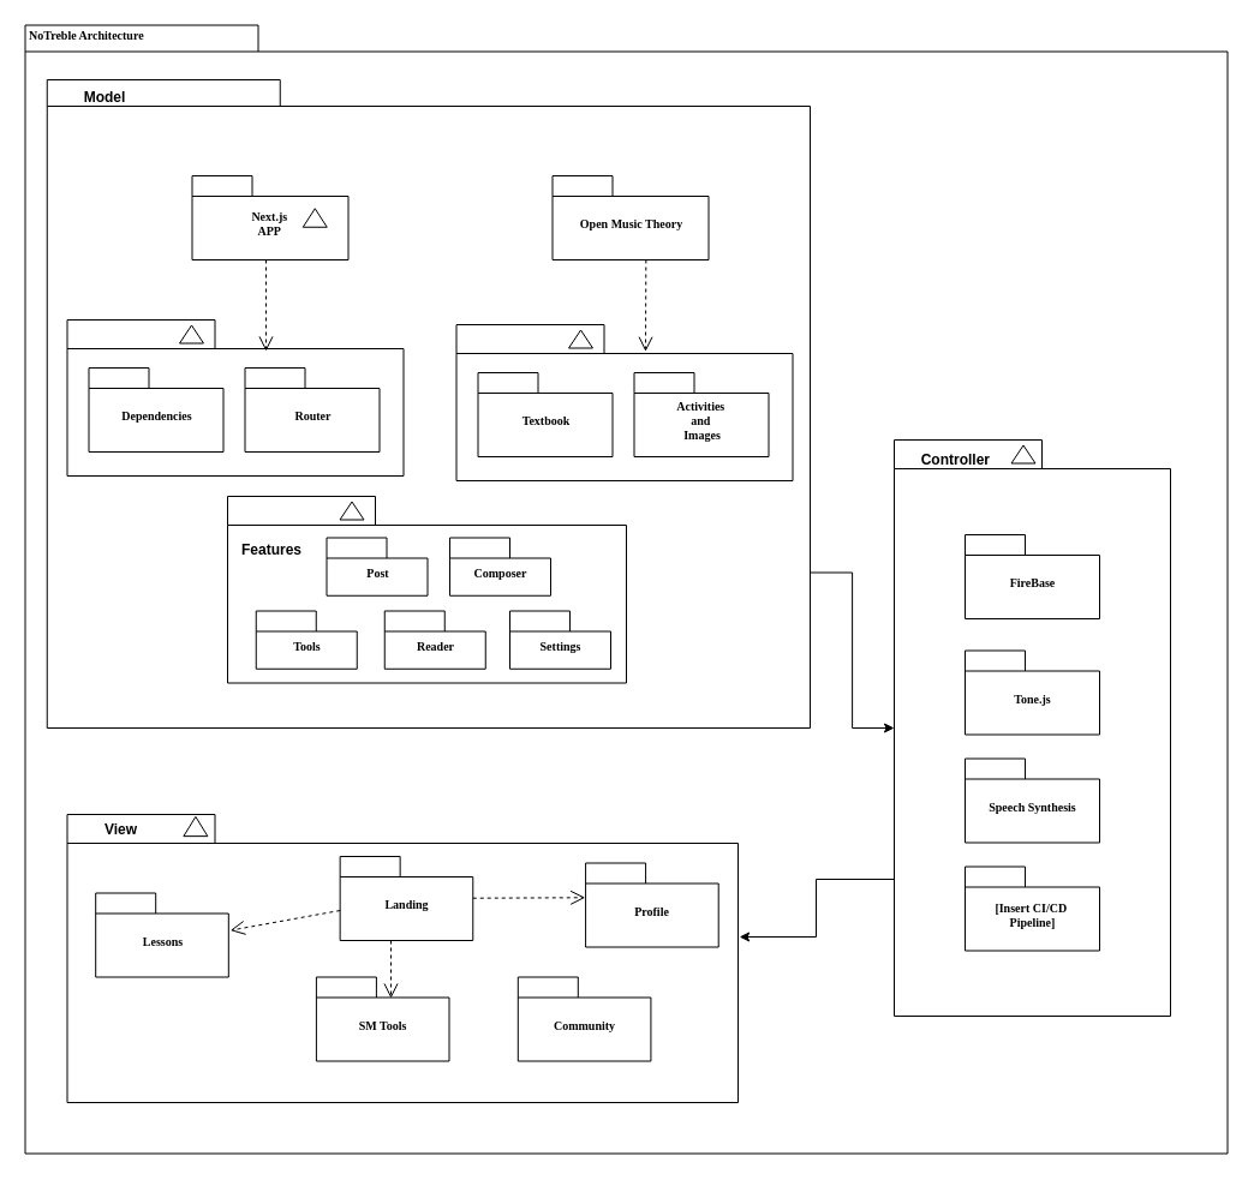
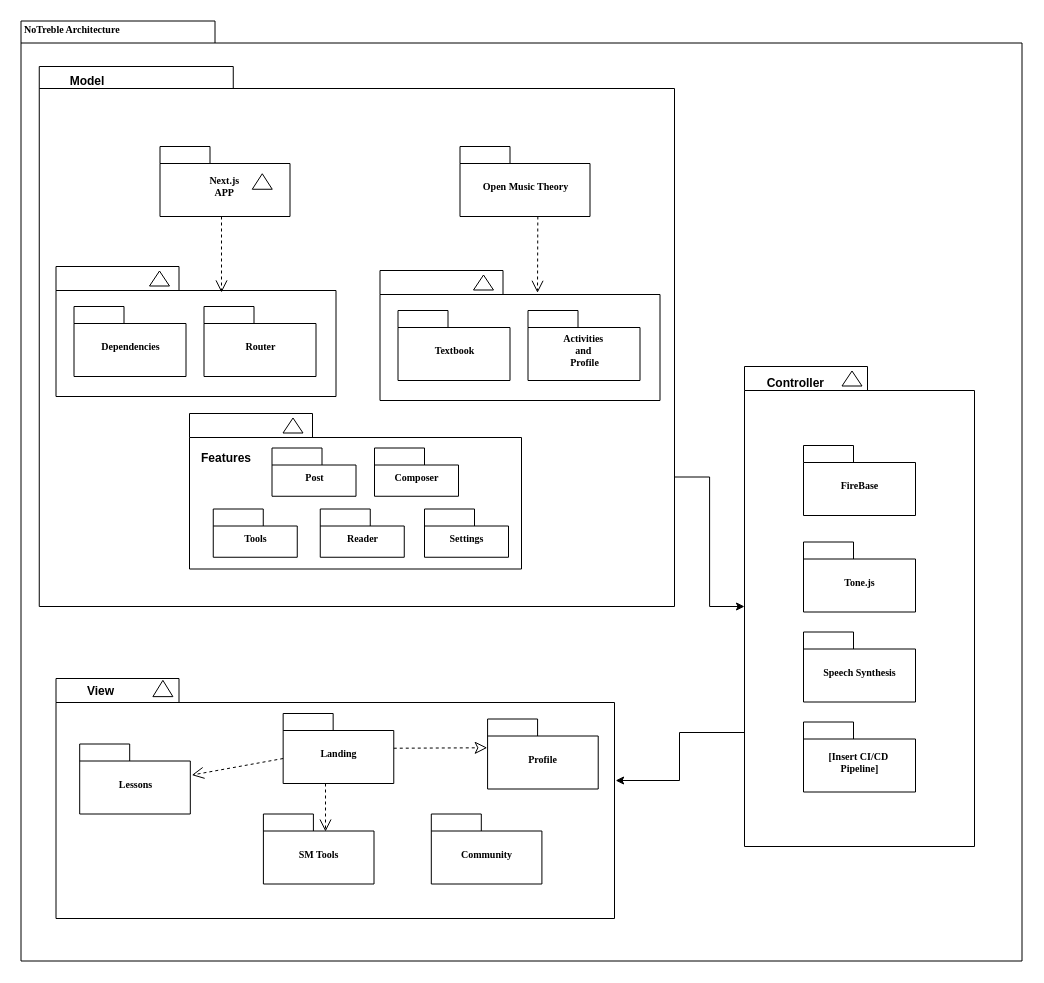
- <mxCell id="29" value="Activities&amp;nbsp;&lt;div&gt;and&amp;nbsp;&lt;div&gt;Images&lt;/div&gt;&lt;/div&gt;" style="shape=folder;fontStyle=1;spacingTop=10;tabWidth=50;tabHeight=17;tabPosition=left;html=1;rounded=0;shadow=0;comic=0;labelBackgroundColor=none;strokeWidth=1;fontFamily=Verdana;fontSize=10;align=center;" parent="25" vertex="1"><mxGeometry x="148" y="40" width="112" height="70" as="geometry" /></mxCell>
+ <mxCell id="29" value="Activities&amp;nbsp;&lt;div&gt;and&amp;nbsp;&lt;div&gt;Profile&lt;/div&gt;&lt;/div&gt;" style="shape=folder;fontStyle=1;spacingTop=10;tabWidth=50;tabHeight=17;tabPosition=left;html=1;rounded=0;shadow=0;comic=0;labelBackgroundColor=none;strokeWidth=1;fontFamily=Verdana;fontSize=10;align=center;" parent="25" vertex="1"><mxGeometry x="148" y="40" width="112" height="70" as="geometry" /></mxCell>
- <mxCell id="12" style="edgeStyle=none;rounded=0;html=1;dashed=1;labelBackgroundColor=none;startFill=0;endArrow=open;endFill=0;endSize=10;fontFamily=Verdana;fontSize=10;entryX=-0.003;entryY=0.411;entryPerimeter=0;" parent="3" source="6" target="9" edge="1"><mxGeometry relative="1" as="geometry" /></mxCell>
+ <mxCell id="12" style="edgeStyle=none;rounded=0;html=1;dashed=1;labelBackgroundColor=none;startFill=0;endArrow=classic;endFill=0;endSize=10;fontFamily=Verdana;fontSize=10;entryX=-0.003;entryY=0.411;entryPerimeter=0;" parent="3" source="6" target="9" edge="1"><mxGeometry relative="1" as="geometry" /></mxCell>
